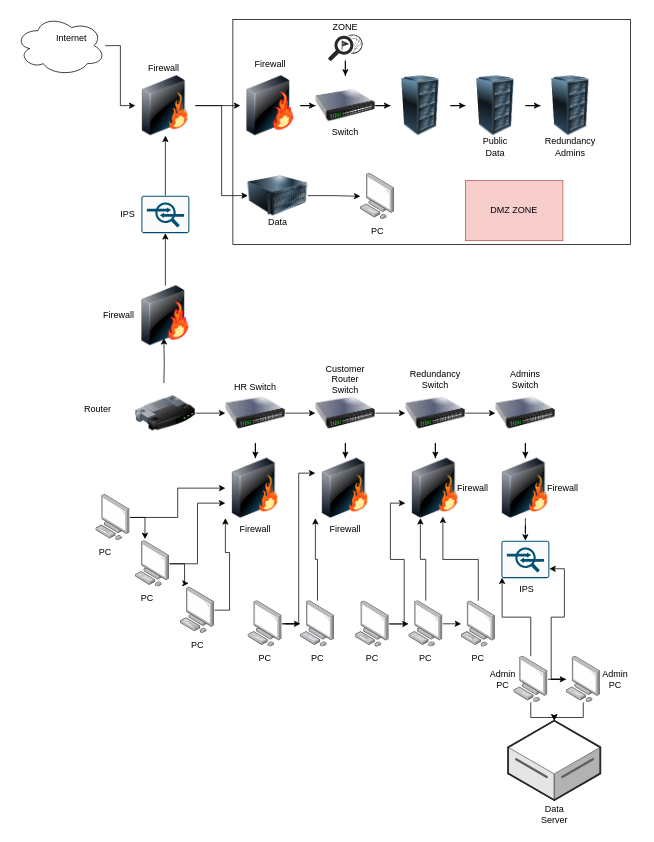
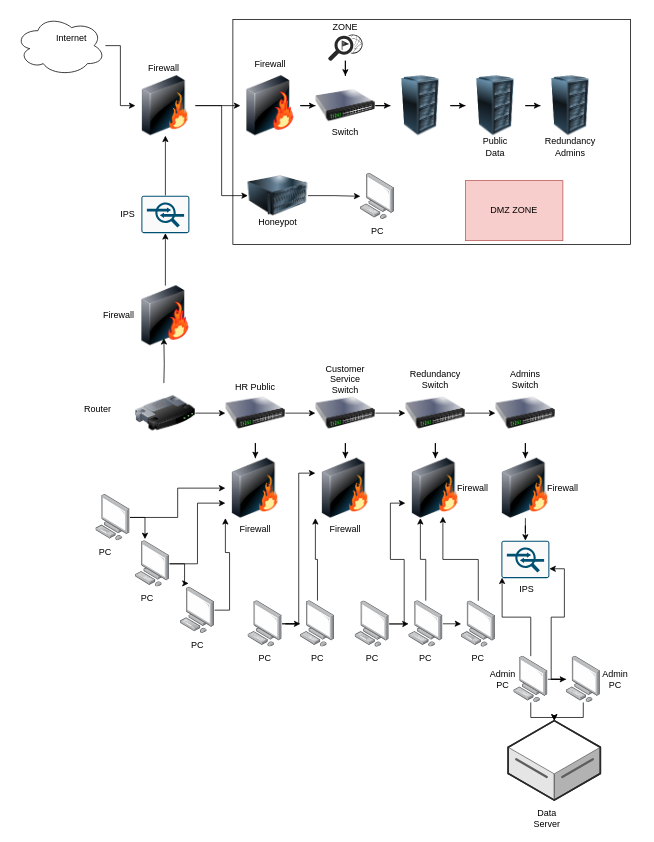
- <mxCell id="25" value="Data" style="text;html=1;align=center;verticalAlign=middle;whiteSpace=wrap;rounded=0;" vertex="1" parent="1"><mxGeometry x="340" y="280" width="60" height="30" as="geometry" /></mxCell>
+ <mxCell id="25" value="Honeypot" style="text;html=1;align=center;verticalAlign=middle;whiteSpace=wrap;rounded=0;" vertex="1" parent="1"><mxGeometry x="340" y="280" width="60" height="30" as="geometry" /></mxCell>
- <mxCell id="53" value="Customer Router Switch" style="text;html=1;align=center;verticalAlign=middle;whiteSpace=wrap;rounded=0;" vertex="1" parent="1"><mxGeometry x="430" y="490" width="60" height="30" as="geometry" /></mxCell>
+ <mxCell id="53" value="Customer Service Switch" style="text;html=1;align=center;verticalAlign=middle;whiteSpace=wrap;rounded=0;" vertex="1" parent="1"><mxGeometry x="430" y="490" width="60" height="30" as="geometry" /></mxCell>
- <mxCell id="52" value="HR Switch" style="text;html=1;align=center;verticalAlign=middle;whiteSpace=wrap;rounded=0;" vertex="1" parent="1"><mxGeometry x="310" y="500" width="60" height="30" as="geometry" /></mxCell>
+ <mxCell id="52" value="HR Public" style="text;html=1;align=center;verticalAlign=middle;whiteSpace=wrap;rounded=0;" vertex="1" parent="1"><mxGeometry x="310" y="500" width="60" height="30" as="geometry" /></mxCell>
- <mxCell id="102" value="Data Server" style="text;html=1;align=center;verticalAlign=middle;whiteSpace=wrap;rounded=0;" vertex="1" parent="1"><mxGeometry x="709" y="1070" width="60" height="30" as="geometry" /></mxCell>
+ <mxCell id="102" value="Data Server" style="text;html=1;align=center;verticalAlign=middle;whiteSpace=wrap;rounded=0;" vertex="1" parent="1"><mxGeometry x="699" y="1075" width="60" height="30" as="geometry" /></mxCell>
